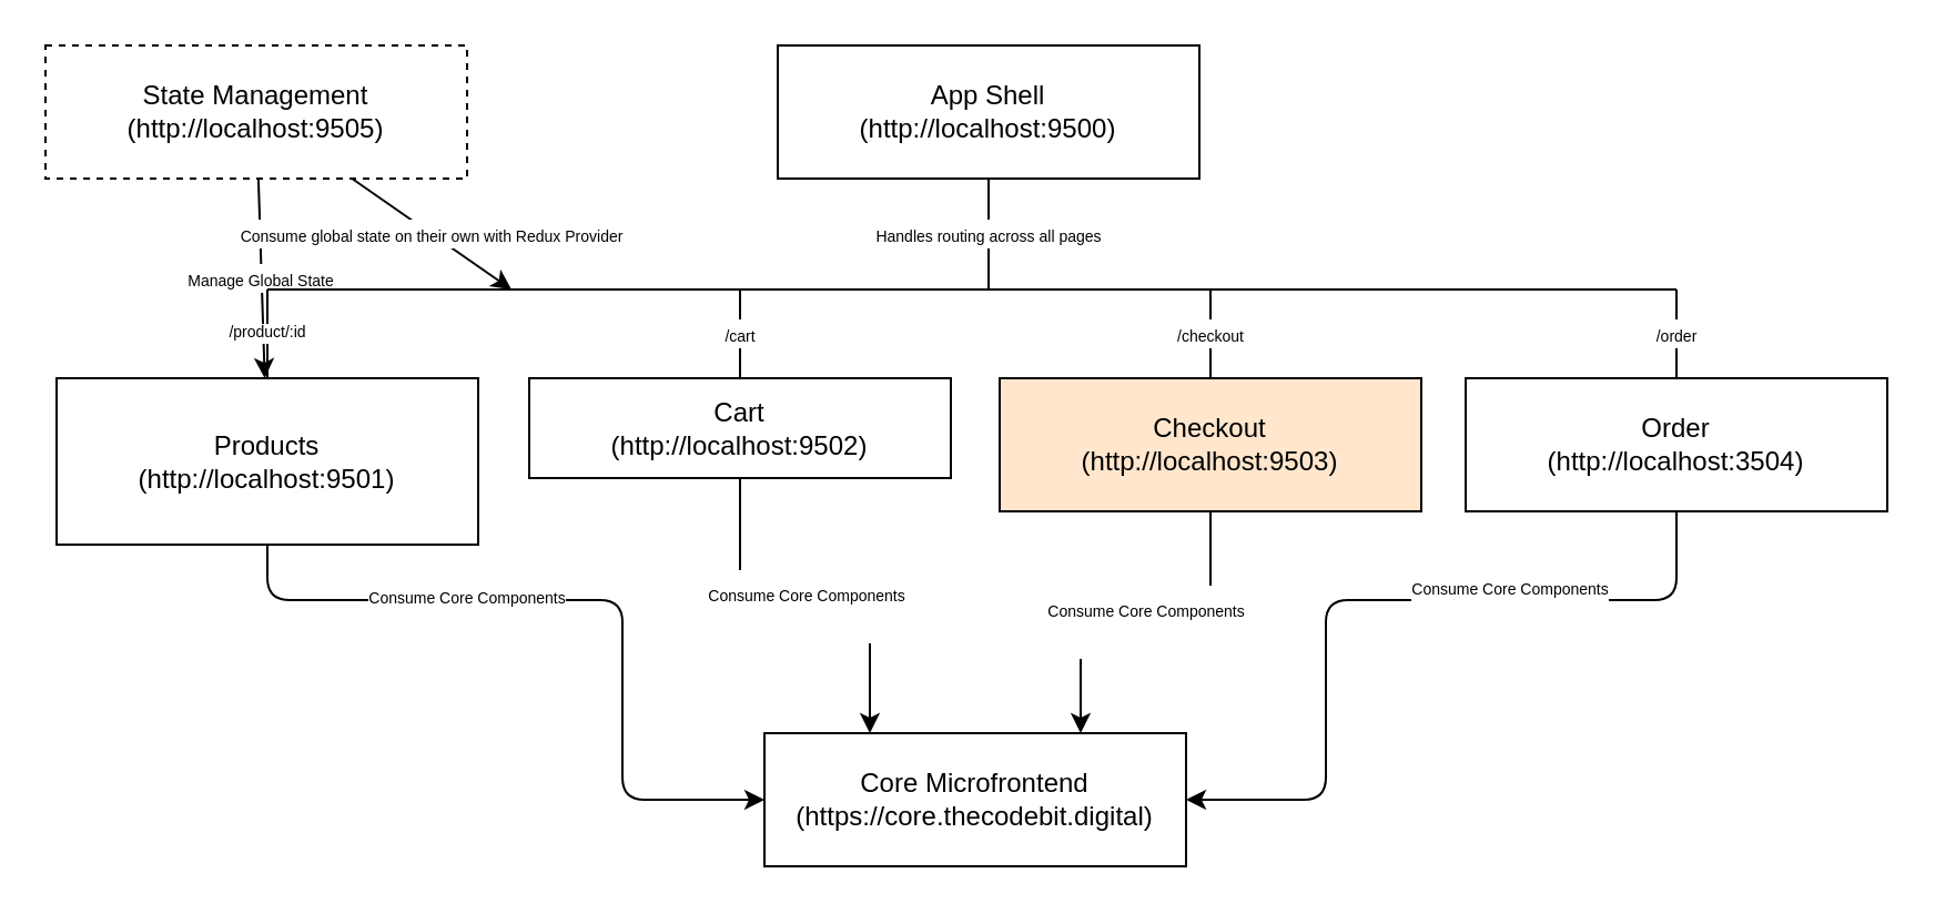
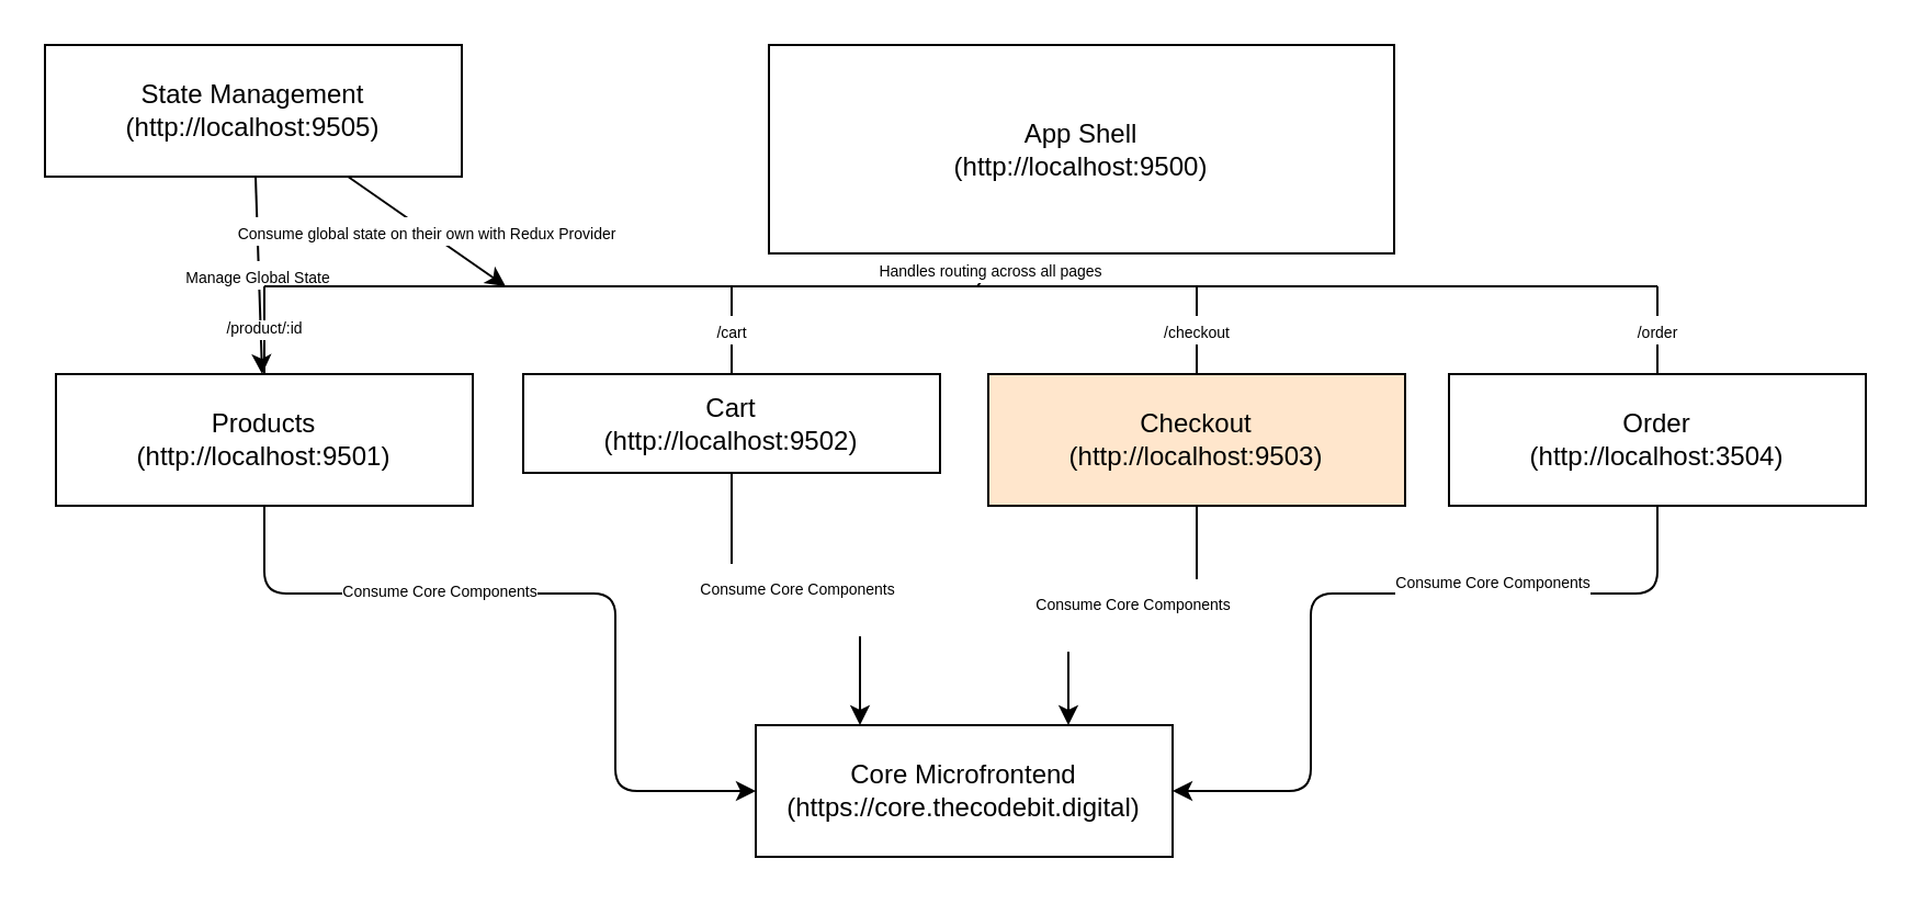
- <mxCell id="7" value="State Management&lt;br&gt;(http://localhost:9505)" style="rounded=0;whiteSpace=wrap;html=1;dashed=1;" vertex="1" parent="1"><mxGeometry x="20" y="20" width="190" height="60" as="geometry" /></mxCell>
+ <mxCell id="7" value="State Management&lt;br&gt;(http://localhost:9505)" style="rounded=0;whiteSpace=wrap;html=1;" vertex="1" parent="1"><mxGeometry x="20" y="20" width="190" height="60" as="geometry" /></mxCell>
- <mxCell id="4" value="App Shell&lt;br&gt;(http://localhost:9500)" style="rounded=0;whiteSpace=wrap;html=1;" vertex="1" parent="1"><mxGeometry x="350" y="20" width="190" height="60" as="geometry" /></mxCell>
+ <mxCell id="4" value="App Shell&lt;br&gt;(http://localhost:9500)" style="rounded=0;whiteSpace=wrap;html=1;" vertex="1" parent="1"><mxGeometry x="350" y="20" width="285" height="95" as="geometry" /></mxCell>
- <mxCell id="16" value="Products&lt;br&gt;(http://localhost:9501)" style="rounded=0;whiteSpace=wrap;html=1;" vertex="1" parent="1"><mxGeometry x="25" y="170" width="190" height="75" as="geometry" /></mxCell>
+ <mxCell id="16" value="Products&lt;br&gt;(http://localhost:9501)" style="rounded=0;whiteSpace=wrap;html=1;" vertex="1" parent="1"><mxGeometry x="25" y="170" width="190" height="60" as="geometry" /></mxCell>
